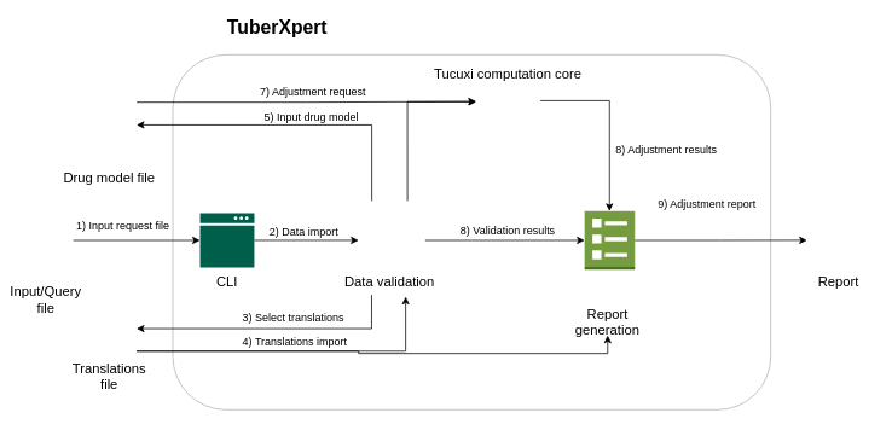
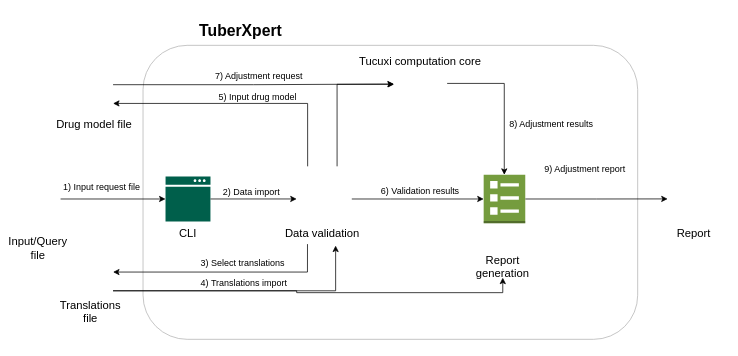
- <mxCell id="9" value="TuberXpert" style="text;strokeColor=none;fillColor=none;html=1;fontSize=21;fontStyle=1;verticalAlign=middle;align=center;" parent="1" vertex="1"><mxGeometry x="255" y="10" width="100" height="40" as="geometry" /></mxCell>
+ <mxCell id="9" value="TuberXpert" style="text;strokeColor=none;fillColor=none;html=1;fontSize=21;fontStyle=1;verticalAlign=middle;align=center;" parent="1" vertex="1"><mxGeometry x="270" y="20" width="100" height="40" as="geometry" /></mxCell>
- <mxCell id="16" value="Drug model file" style="text;html=1;strokeColor=none;fillColor=none;align=center;verticalAlign=middle;whiteSpace=wrap;rounded=0;fontSize=15;" parent="1" vertex="1"><mxGeometry x="65" y="180" width="110" height="30" as="geometry" /></mxCell>
+ <mxCell id="16" value="Drug model file" style="text;html=1;strokeColor=none;fillColor=none;align=center;verticalAlign=middle;whiteSpace=wrap;rounded=0;fontSize=15;" parent="1" vertex="1"><mxGeometry x="70" y="150" width="110" height="30" as="geometry" /></mxCell>
- <mxCell id="42" value="8) Validation results" style="text;html=1;strokeColor=none;fillColor=none;align=center;verticalAlign=middle;whiteSpace=wrap;rounded=0;" parent="1" vertex="1"><mxGeometry x="494.99" y="240" width="130" height="30" as="geometry" /></mxCell>
+ <mxCell id="42" value="6) Validation results" style="text;html=1;strokeColor=none;fillColor=none;align=center;verticalAlign=middle;whiteSpace=wrap;rounded=0;" parent="1" vertex="1"><mxGeometry x="494.99" y="240" width="130" height="30" as="geometry" /></mxCell>
